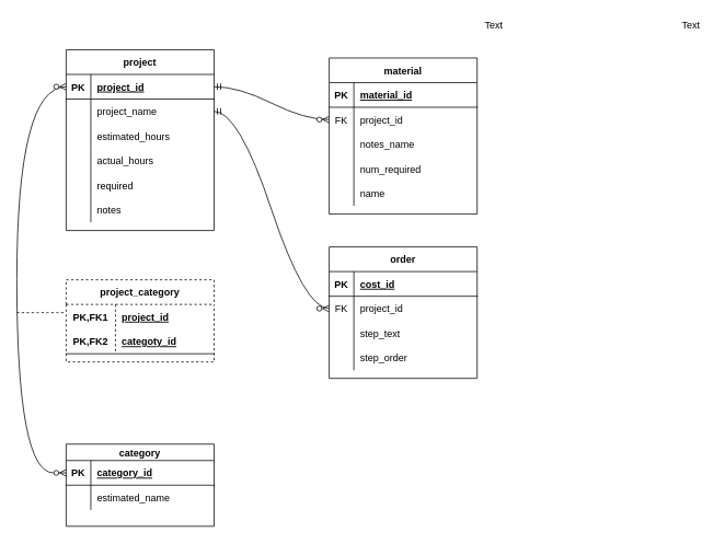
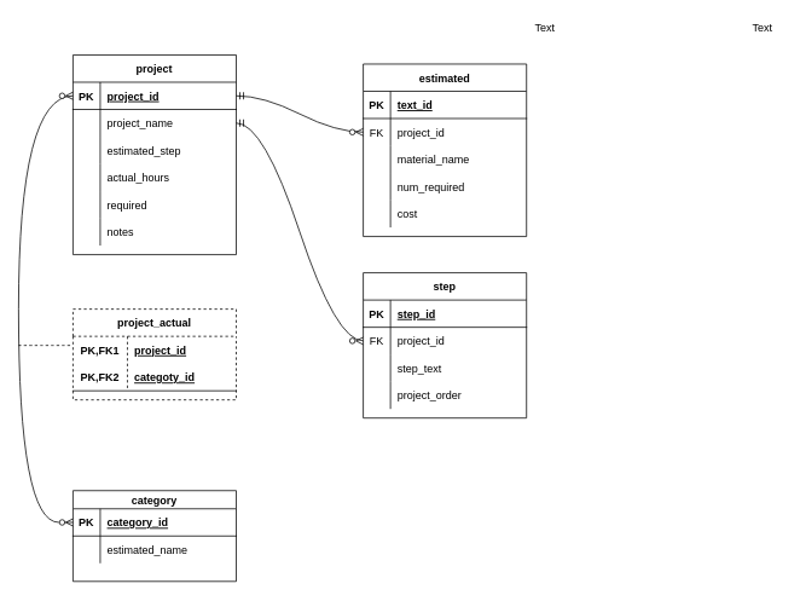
- <mxCell id="21" value="material" style="shape=table;startSize=30;container=1;collapsible=1;childLayout=tableLayout;fixedRows=1;rowLines=0;fontStyle=1;align=center;resizeLast=1;" parent="1" vertex="1"><mxGeometry x="400" y="70" width="180" height="190" as="geometry" /></mxCell>
+ <mxCell id="21" value="estimated" style="shape=table;startSize=30;container=1;collapsible=1;childLayout=tableLayout;fixedRows=1;rowLines=0;fontStyle=1;align=center;resizeLast=1;" parent="1" vertex="1"><mxGeometry x="400" y="70" width="180" height="190" as="geometry" /></mxCell>
- <mxCell id="24" value="material_id" style="shape=partialRectangle;connectable=0;fillColor=none;top=0;left=0;bottom=0;right=0;align=left;spacingLeft=6;fontStyle=5;overflow=hidden;" parent="22" vertex="1"><mxGeometry x="30" width="150" height="30" as="geometry"><mxRectangle width="150" height="30" as="alternateBounds" /></mxGeometry></mxCell>
+ <mxCell id="24" value="text_id" style="shape=partialRectangle;connectable=0;fillColor=none;top=0;left=0;bottom=0;right=0;align=left;spacingLeft=6;fontStyle=5;overflow=hidden;" parent="22" vertex="1"><mxGeometry x="30" width="150" height="30" as="geometry"><mxRectangle width="150" height="30" as="alternateBounds" /></mxGeometry></mxCell>
- <mxCell id="11" value="estimated_hours" style="shape=partialRectangle;connectable=0;fillColor=none;top=0;left=0;bottom=0;right=0;align=left;spacingLeft=6;overflow=hidden;" parent="9" vertex="1"><mxGeometry x="30" width="150" height="30" as="geometry"><mxRectangle width="150" height="30" as="alternateBounds" /></mxGeometry></mxCell>
+ <mxCell id="11" value="estimated_step" style="shape=partialRectangle;connectable=0;fillColor=none;top=0;left=0;bottom=0;right=0;align=left;spacingLeft=6;overflow=hidden;" parent="9" vertex="1"><mxGeometry x="30" width="150" height="30" as="geometry"><mxRectangle width="150" height="30" as="alternateBounds" /></mxGeometry></mxCell>
- <mxCell id="30" value="notes_name" style="shape=partialRectangle;connectable=0;fillColor=none;top=0;left=0;bottom=0;right=0;align=left;spacingLeft=6;overflow=hidden;" parent="28" vertex="1"><mxGeometry x="30" width="150" height="30" as="geometry"><mxRectangle width="150" height="30" as="alternateBounds" /></mxGeometry></mxCell>
+ <mxCell id="30" value="material_name" style="shape=partialRectangle;connectable=0;fillColor=none;top=0;left=0;bottom=0;right=0;align=left;spacingLeft=6;overflow=hidden;" parent="28" vertex="1"><mxGeometry x="30" width="150" height="30" as="geometry"><mxRectangle width="150" height="30" as="alternateBounds" /></mxGeometry></mxCell>
- <mxCell id="36" value="name" style="shape=partialRectangle;connectable=0;fillColor=none;top=0;left=0;bottom=0;right=0;align=left;spacingLeft=6;overflow=hidden;" parent="34" vertex="1"><mxGeometry x="30" width="150" height="30" as="geometry"><mxRectangle width="150" height="30" as="alternateBounds" /></mxGeometry></mxCell>
+ <mxCell id="36" value="cost" style="shape=partialRectangle;connectable=0;fillColor=none;top=0;left=0;bottom=0;right=0;align=left;spacingLeft=6;overflow=hidden;" parent="34" vertex="1"><mxGeometry x="30" width="150" height="30" as="geometry"><mxRectangle width="150" height="30" as="alternateBounds" /></mxGeometry></mxCell>
- <mxCell id="37" value="order" style="shape=table;startSize=30;container=1;collapsible=1;childLayout=tableLayout;fixedRows=1;rowLines=0;fontStyle=1;align=center;resizeLast=1;" parent="1" vertex="1"><mxGeometry x="400" y="300" width="180" height="160" as="geometry" /></mxCell>
+ <mxCell id="37" value="step" style="shape=table;startSize=30;container=1;collapsible=1;childLayout=tableLayout;fixedRows=1;rowLines=0;fontStyle=1;align=center;resizeLast=1;" parent="1" vertex="1"><mxGeometry x="400" y="300" width="180" height="160" as="geometry" /></mxCell>
- <mxCell id="40" value="cost_id" style="shape=partialRectangle;connectable=0;fillColor=none;top=0;left=0;bottom=0;right=0;align=left;spacingLeft=6;fontStyle=5;overflow=hidden;" parent="38" vertex="1"><mxGeometry x="30" width="150" height="30" as="geometry"><mxRectangle width="150" height="30" as="alternateBounds" /></mxGeometry></mxCell>
+ <mxCell id="40" value="step_id" style="shape=partialRectangle;connectable=0;fillColor=none;top=0;left=0;bottom=0;right=0;align=left;spacingLeft=6;fontStyle=5;overflow=hidden;" parent="38" vertex="1"><mxGeometry x="30" width="150" height="30" as="geometry"><mxRectangle width="150" height="30" as="alternateBounds" /></mxGeometry></mxCell>
- <mxCell id="57" value="project_category" style="shape=table;startSize=30;container=1;collapsible=1;childLayout=tableLayout;fixedRows=1;rowLines=0;fontStyle=1;align=center;resizeLast=1;gradientColor=none;dashed=1;" parent="1" vertex="1"><mxGeometry x="80" y="340" width="180" height="100" as="geometry" /></mxCell>
+ <mxCell id="57" value="project_actual" style="shape=table;startSize=30;container=1;collapsible=1;childLayout=tableLayout;fixedRows=1;rowLines=0;fontStyle=1;align=center;resizeLast=1;gradientColor=none;dashed=1;" parent="1" vertex="1"><mxGeometry x="80" y="340" width="180" height="100" as="geometry" /></mxCell>
- <mxCell id="49" value="step_order" style="shape=partialRectangle;connectable=0;fillColor=none;top=0;left=0;bottom=0;right=0;align=left;spacingLeft=6;overflow=hidden;" parent="47" vertex="1"><mxGeometry x="30" width="150" height="30" as="geometry"><mxRectangle width="150" height="30" as="alternateBounds" /></mxGeometry></mxCell>
+ <mxCell id="49" value="project_order" style="shape=partialRectangle;connectable=0;fillColor=none;top=0;left=0;bottom=0;right=0;align=left;spacingLeft=6;overflow=hidden;" parent="47" vertex="1"><mxGeometry x="30" width="150" height="30" as="geometry"><mxRectangle width="150" height="30" as="alternateBounds" /></mxGeometry></mxCell>
